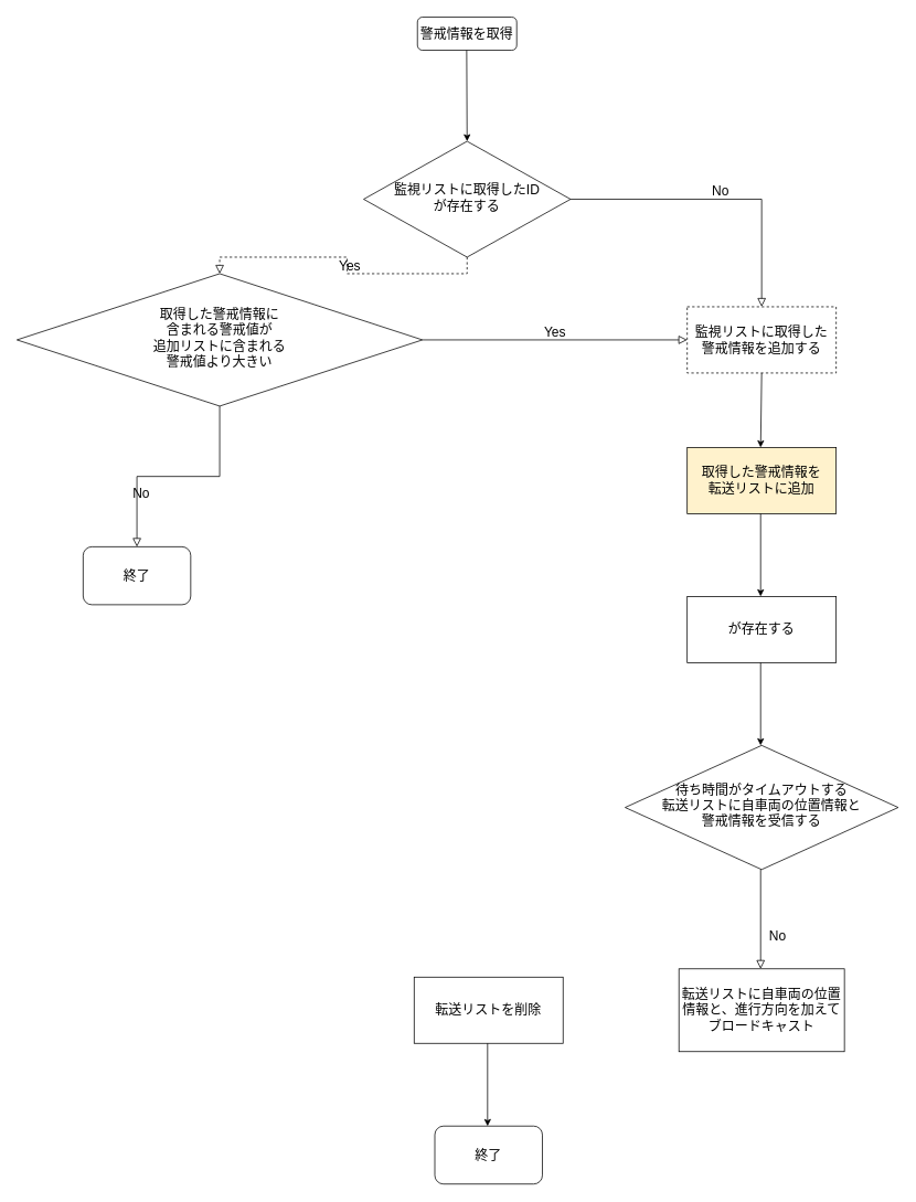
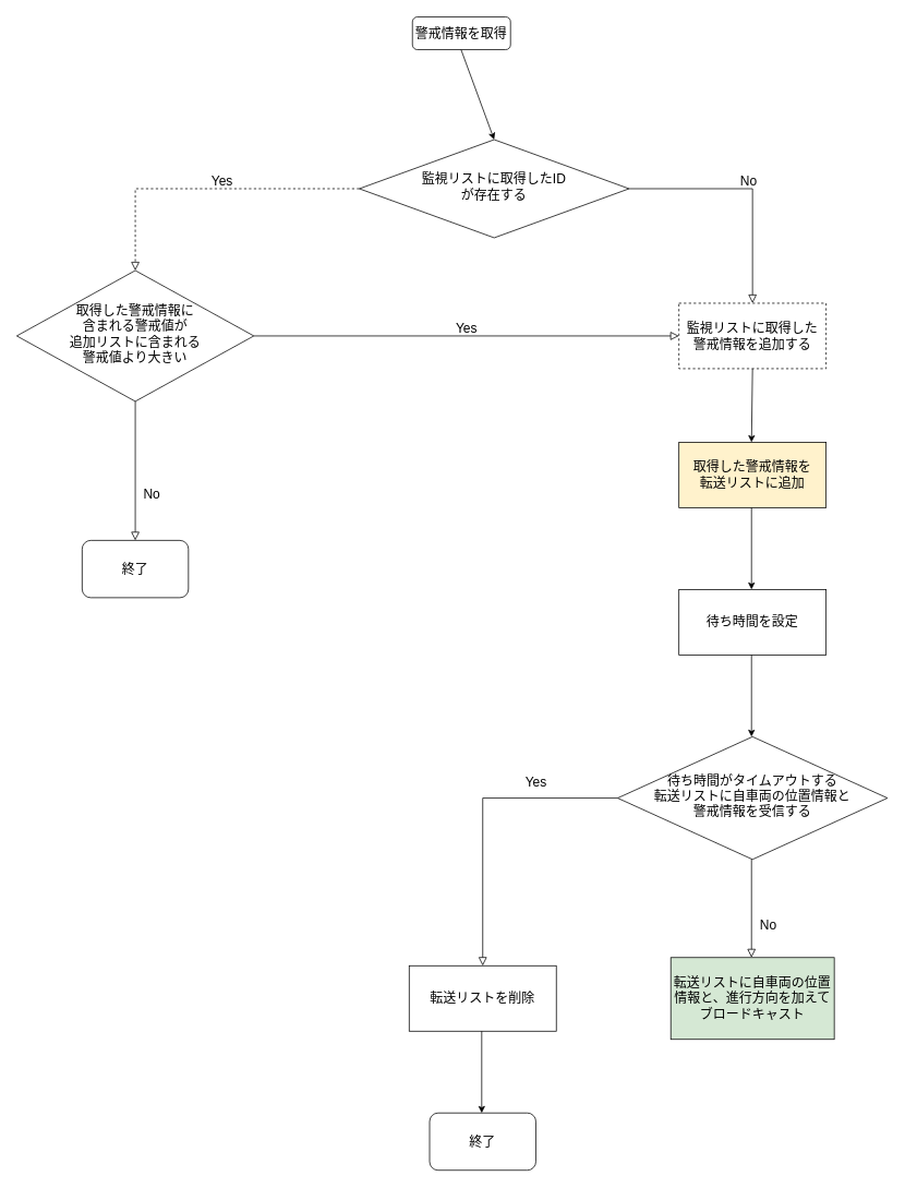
- <mxCell id="5" value="&lt;font style=&quot;font-size: 16px&quot;&gt;監視リストに取得したID&lt;br&gt;が存在する&lt;/font&gt;" style="rhombus;whiteSpace=wrap;html=1;shadow=0;fontFamily=Helvetica;fontSize=12;align=center;strokeWidth=1;spacing=6;spacingTop=-4;" parent="1" vertex="1"><mxGeometry x="439" y="170" width="250" height="140" as="geometry" /></mxCell>
+ <mxCell id="5" value="&lt;font style=&quot;font-size: 16px&quot;&gt;監視リストに取得したID&lt;br&gt;が存在する&lt;/font&gt;" style="rhombus;whiteSpace=wrap;html=1;shadow=0;fontFamily=Helvetica;fontSize=12;align=center;strokeWidth=1;spacing=6;spacingTop=-4;" parent="1" vertex="1"><mxGeometry x="439" y="170" width="330" height="120" as="geometry" /></mxCell>
- <mxCell id="8" value="&lt;font style=&quot;font-size: 16px&quot;&gt;取得した警戒情報に&lt;br&gt;含まれる警戒値が&lt;br&gt;追加リストに含まれる&lt;br&gt;警戒値より大きい&lt;/font&gt;" style="rhombus;whiteSpace=wrap;html=1;shadow=0;fontFamily=Helvetica;fontSize=12;align=center;strokeWidth=1;spacing=6;spacingTop=-4;" parent="1" vertex="1"><mxGeometry x="20" y="330" width="490" height="160" as="geometry" /></mxCell>
+ <mxCell id="8" value="&lt;font style=&quot;font-size: 16px&quot;&gt;取得した警戒情報に&lt;br&gt;含まれる警戒値が&lt;br&gt;追加リストに含まれる&lt;br&gt;警戒値より大きい&lt;/font&gt;" style="rhombus;whiteSpace=wrap;html=1;shadow=0;fontFamily=Helvetica;fontSize=12;align=center;strokeWidth=1;spacing=6;spacingTop=-4;" parent="1" vertex="1"><mxGeometry x="20" y="330" width="290" height="160" as="geometry" /></mxCell>
- <mxCell id="13" value="&lt;font style=&quot;font-size: 16px&quot;&gt;が存在する&lt;/font&gt;" style="rounded=0;whiteSpace=wrap;html=1;" parent="1" vertex="1"><mxGeometry x="830" y="720" width="180" height="80" as="geometry" /></mxCell>
+ <mxCell id="13" value="&lt;font style=&quot;font-size: 16px&quot;&gt;待ち時間を設定&lt;/font&gt;" style="rounded=0;whiteSpace=wrap;html=1;" parent="1" vertex="1"><mxGeometry x="830" y="720" width="180" height="80" as="geometry" /></mxCell>
+ <mxCell id="17" value="Yes" style="rounded=0;html=1;jettySize=auto;orthogonalLoop=1;fontSize=16;endArrow=block;endFill=0;endSize=8;strokeWidth=1;shadow=0;labelBackgroundColor=none;edgeStyle=orthogonalEdgeStyle;entryX=0.5;entryY=0;entryDx=0;entryDy=0;exitX=0;exitY=0.5;exitDx=0;exitDy=0;" parent="1" source="15" target="19" edge="1"><mxGeometry x="-0.461" y="-20" relative="1" as="geometry"><mxPoint as="offset" /><mxPoint x="760" y="930" as="sourcePoint" /><mxPoint x="620" y="1060" as="targetPoint" /></mxGeometry></mxCell>
- <mxCell id="22" value="&lt;font style=&quot;font-size: 16px&quot;&gt;転送リストに自車両の位置情報と、進行方向を加えてブロードキャスト&lt;/font&gt;" style="rounded=0;whiteSpace=wrap;html=1;" parent="1" vertex="1"><mxGeometry x="820" y="1170" width="200" height="100" as="geometry" /></mxCell>
+ <mxCell id="22" value="&lt;font style=&quot;font-size: 16px&quot;&gt;転送リストに自車両の位置情報と、進行方向を加えてブロードキャスト&lt;/font&gt;" style="rounded=0;whiteSpace=wrap;html=1;fillColor=#d5e8d4;" parent="1" vertex="1"><mxGeometry x="820" y="1170" width="200" height="100" as="geometry" /></mxCell>
